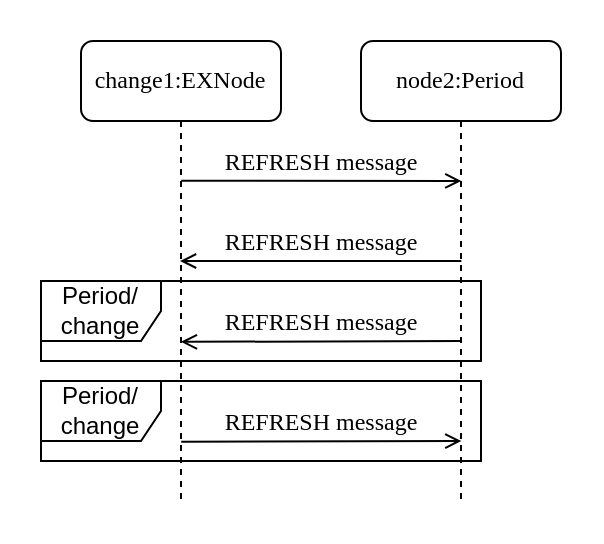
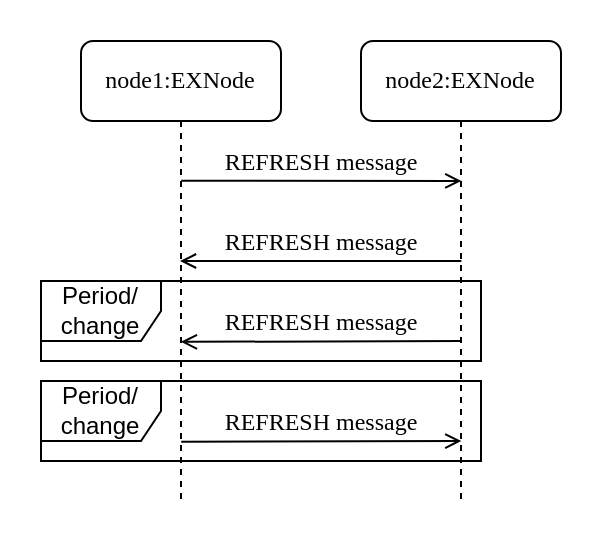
- <mxCell id="4" value="change1:EXNode" style="shape=umlLifeline;perimeter=lifelinePerimeter;whiteSpace=wrap;html=1;container=1;collapsible=0;recursiveResize=0;outlineConnect=0;rounded=1;shadow=0;comic=0;labelBackgroundColor=none;strokeWidth=1;fontFamily=Verdana;fontSize=12;align=center;" parent="1" vertex="1"><mxGeometry x="40" y="20" width="100" height="230" as="geometry" /></mxCell>
+ <mxCell id="4" value="node1:EXNode" style="shape=umlLifeline;perimeter=lifelinePerimeter;whiteSpace=wrap;html=1;container=1;collapsible=0;recursiveResize=0;outlineConnect=0;rounded=1;shadow=0;comic=0;labelBackgroundColor=none;strokeWidth=1;fontFamily=Verdana;fontSize=12;align=center;" parent="1" vertex="1"><mxGeometry x="40" y="20" width="100" height="230" as="geometry" /></mxCell>
- <mxCell id="5" value="node2:Period" style="shape=umlLifeline;perimeter=lifelinePerimeter;whiteSpace=wrap;html=1;container=1;collapsible=0;recursiveResize=0;outlineConnect=0;rounded=1;shadow=0;comic=0;labelBackgroundColor=none;strokeWidth=1;fontFamily=Verdana;fontSize=12;align=center;" parent="1" vertex="1"><mxGeometry x="180" y="20" width="100" height="230" as="geometry" /></mxCell>
+ <mxCell id="5" value="node2:EXNode" style="shape=umlLifeline;perimeter=lifelinePerimeter;whiteSpace=wrap;html=1;container=1;collapsible=0;recursiveResize=0;outlineConnect=0;rounded=1;shadow=0;comic=0;labelBackgroundColor=none;strokeWidth=1;fontFamily=Verdana;fontSize=12;align=center;" parent="1" vertex="1"><mxGeometry x="180" y="20" width="100" height="230" as="geometry" /></mxCell>
